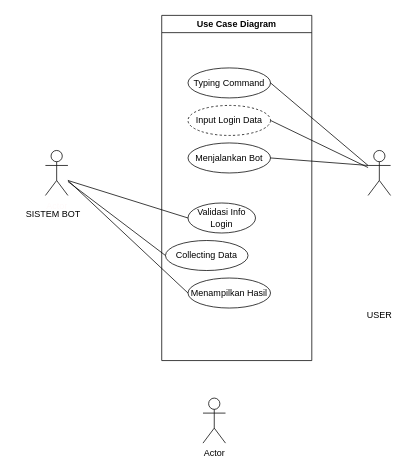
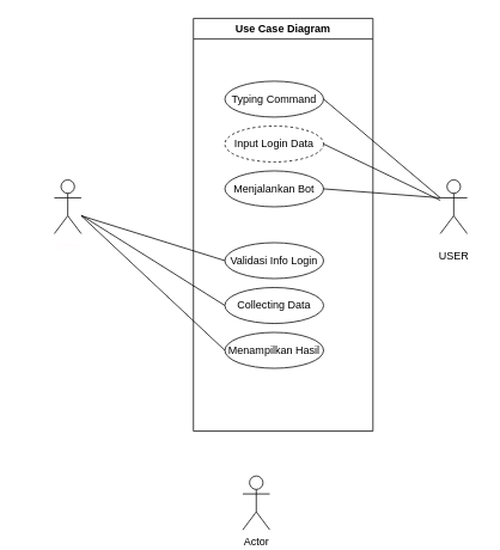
- <mxCell id="12" value="SISTEM BOT" style="text;html=1;align=center;verticalAlign=middle;resizable=0;points=[];autosize=1;strokeColor=none;fillColor=none;fontFamily=Helvetica;" vertex="1" parent="1"><mxGeometry x="20" y="270" width="100" height="30" as="geometry" /></mxCell>
- <mxCell id="6" value="Validasi Info Login" style="ellipse;whiteSpace=wrap;html=1;fontFamily=Helvetica;fontColor=none;" vertex="1" parent="2"><mxGeometry x="35" y="250" width="90" height="40" as="geometry" /></mxCell>
+ <mxCell id="6" value="Validasi Info Login" style="ellipse;whiteSpace=wrap;html=1;fontFamily=Helvetica;fontColor=none;" vertex="1" parent="2"><mxGeometry x="35" y="250" width="110" height="40" as="geometry" /></mxCell>
- <mxCell id="7" value="Collecting Data" style="ellipse;whiteSpace=wrap;html=1;fontFamily=Helvetica;fontColor=none;" vertex="1" parent="2"><mxGeometry x="5" y="300" width="110" height="40" as="geometry" /></mxCell>
+ <mxCell id="7" value="Collecting Data" style="ellipse;whiteSpace=wrap;html=1;fontFamily=Helvetica;fontColor=none;" vertex="1" parent="2"><mxGeometry x="35" y="300" width="110" height="40" as="geometry" /></mxCell>
- <mxCell id="13" value="USER" style="text;html=1;align=center;verticalAlign=middle;resizable=0;points=[];autosize=1;strokeColor=none;fillColor=none;fontFamily=Helvetica;" vertex="1" parent="1"><mxGeometry x="475" y="405" width="60" height="30" as="geometry" /></mxCell>
+ <mxCell id="13" value="USER" style="text;html=1;align=center;verticalAlign=middle;resizable=0;points=[];autosize=1;strokeColor=none;fillColor=none;fontFamily=Helvetica;" vertex="1" parent="1"><mxGeometry x="475" y="270" width="60" height="30" as="geometry" /></mxCell>
